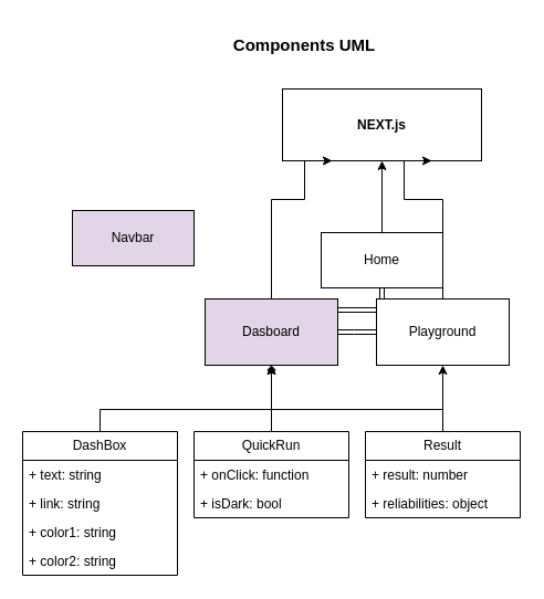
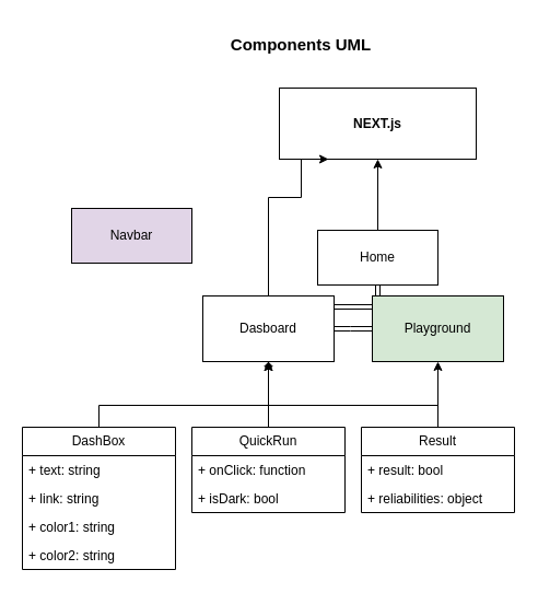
- <mxCell id="26" style="edgeStyle=orthogonalEdgeStyle;rounded=0;orthogonalLoop=1;jettySize=auto;html=1;entryX=0.75;entryY=1;entryDx=0;entryDy=0;" edge="1" parent="1" source="27" target="6"><mxGeometry relative="1" as="geometry"><Array as="points"><mxPoint x="400" y="180" /><mxPoint x="365" y="180" /></Array></mxGeometry></mxCell>
- <mxCell id="10" value="Dasboard" style="rounded=0;whiteSpace=wrap;html=1;fillColor=#e1d5e7;" vertex="1" parent="1"><mxGeometry x="185" y="270" width="120" height="60" as="geometry" /></mxCell>
+ <mxCell id="10" value="Dasboard" style="rounded=0;whiteSpace=wrap;html=1;" vertex="1" parent="1"><mxGeometry x="185" y="270" width="120" height="60" as="geometry" /></mxCell>
- <mxCell id="27" value="Playground" style="rounded=0;whiteSpace=wrap;html=1;" vertex="1" parent="1"><mxGeometry x="340" y="270" width="120" height="60" as="geometry" /></mxCell>
+ <mxCell id="27" value="Playground" style="rounded=0;whiteSpace=wrap;html=1;fillColor=#d5e8d4;" vertex="1" parent="1"><mxGeometry x="340" y="270" width="120" height="60" as="geometry" /></mxCell>
- <mxCell id="24" value="+ result&lt;span style=&quot;background-color: initial;&quot;&gt;: number&lt;/span&gt;" style="text;strokeColor=none;fillColor=none;align=left;verticalAlign=top;spacingLeft=4;spacingRight=4;overflow=hidden;rotatable=0;points=[[0,0.5],[1,0.5]];portConstraint=eastwest;whiteSpace=wrap;html=1;" vertex="1" parent="23"><mxGeometry y="26" width="140" height="26" as="geometry" /></mxCell>
+ <mxCell id="24" value="+ result&lt;span style=&quot;background-color: initial;&quot;&gt;: bool&lt;/span&gt;" style="text;strokeColor=none;fillColor=none;align=left;verticalAlign=top;spacingLeft=4;spacingRight=4;overflow=hidden;rotatable=0;points=[[0,0.5],[1,0.5]];portConstraint=eastwest;whiteSpace=wrap;html=1;" vertex="1" parent="23"><mxGeometry y="26" width="140" height="26" as="geometry" /></mxCell>
